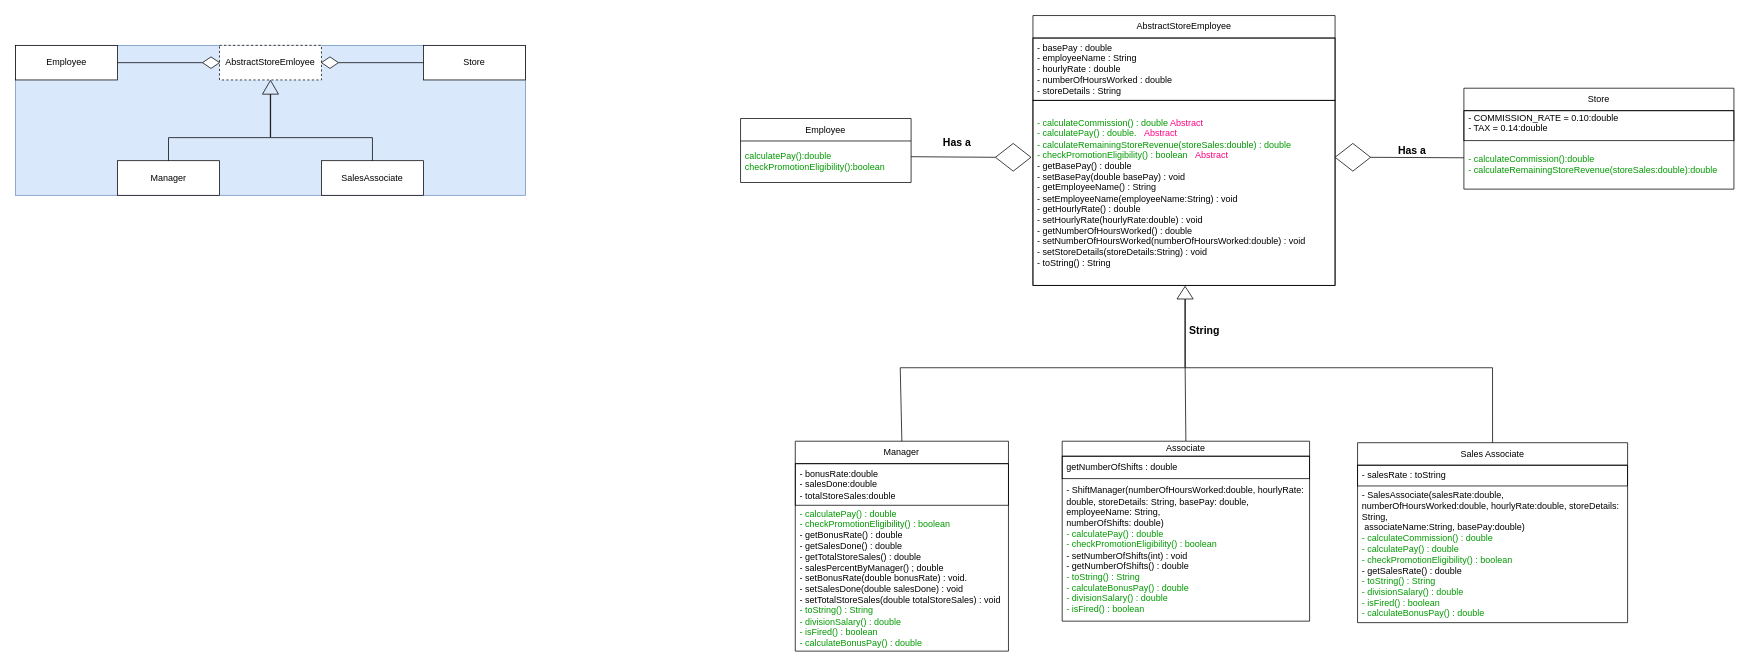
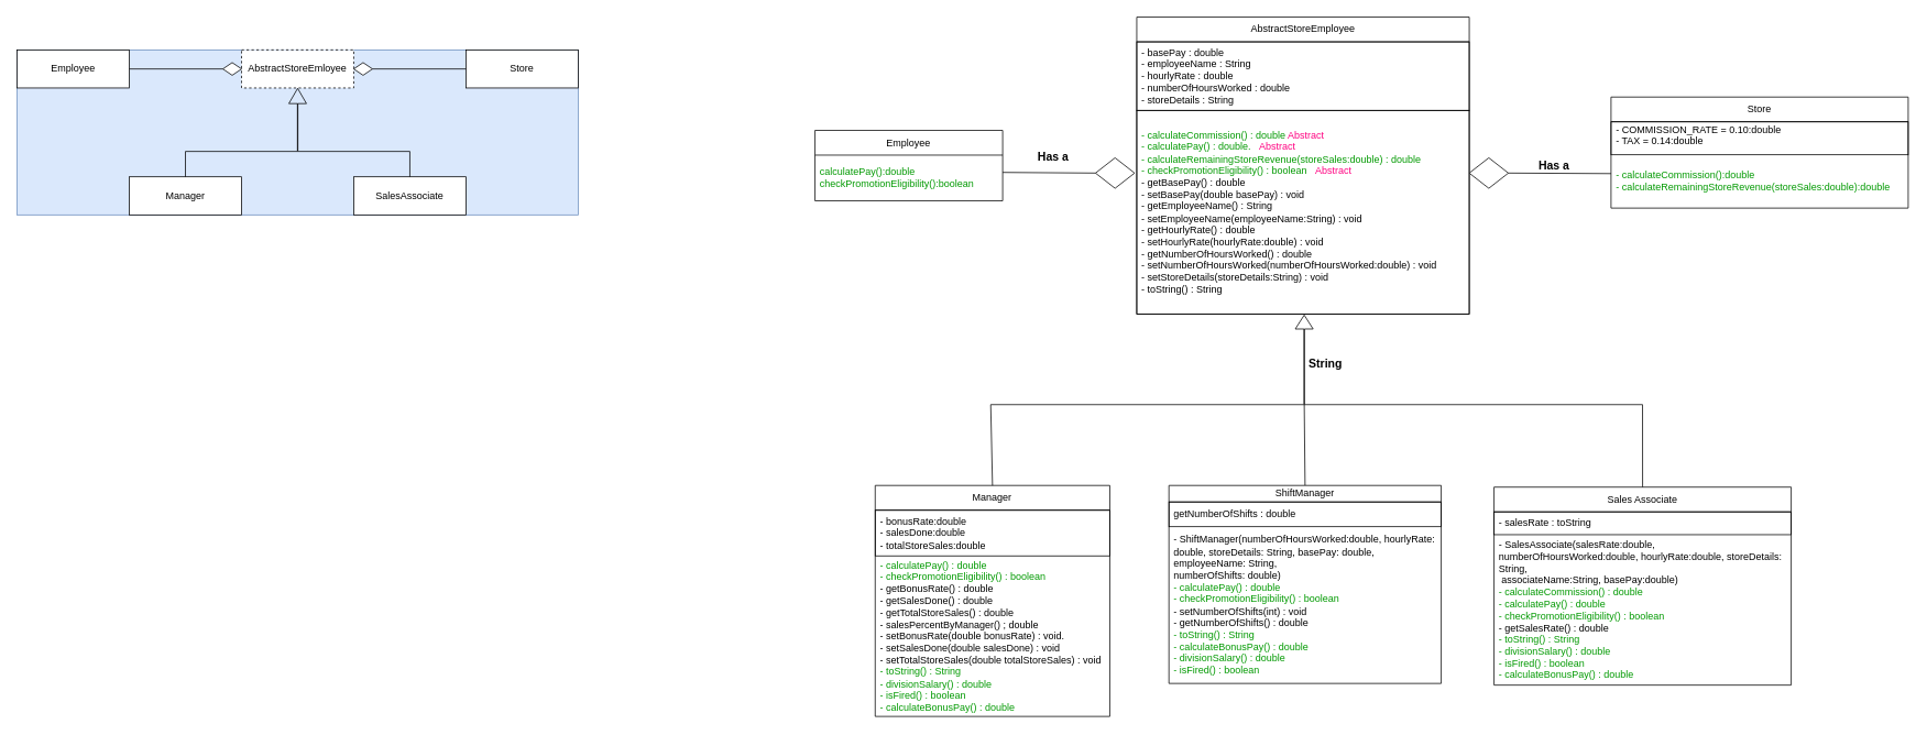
- <mxCell id="40" value="Associate" style="swimlane;fontStyle=0;childLayout=stackLayout;horizontal=1;startSize=20;horizontalStack=0;resizeParent=1;resizeParentMax=0;resizeLast=0;collapsible=1;marginBottom=0;whiteSpace=wrap;html=1;" vertex="1" parent="1"><mxGeometry x="1416" y="588" width="330" height="240" as="geometry" /></mxCell>
+ <mxCell id="40" value="ShiftManager" style="swimlane;fontStyle=0;childLayout=stackLayout;horizontal=1;startSize=20;horizontalStack=0;resizeParent=1;resizeParentMax=0;resizeLast=0;collapsible=1;marginBottom=0;whiteSpace=wrap;html=1;" vertex="1" parent="1"><mxGeometry x="1416" y="588" width="330" height="240" as="geometry" /></mxCell>
